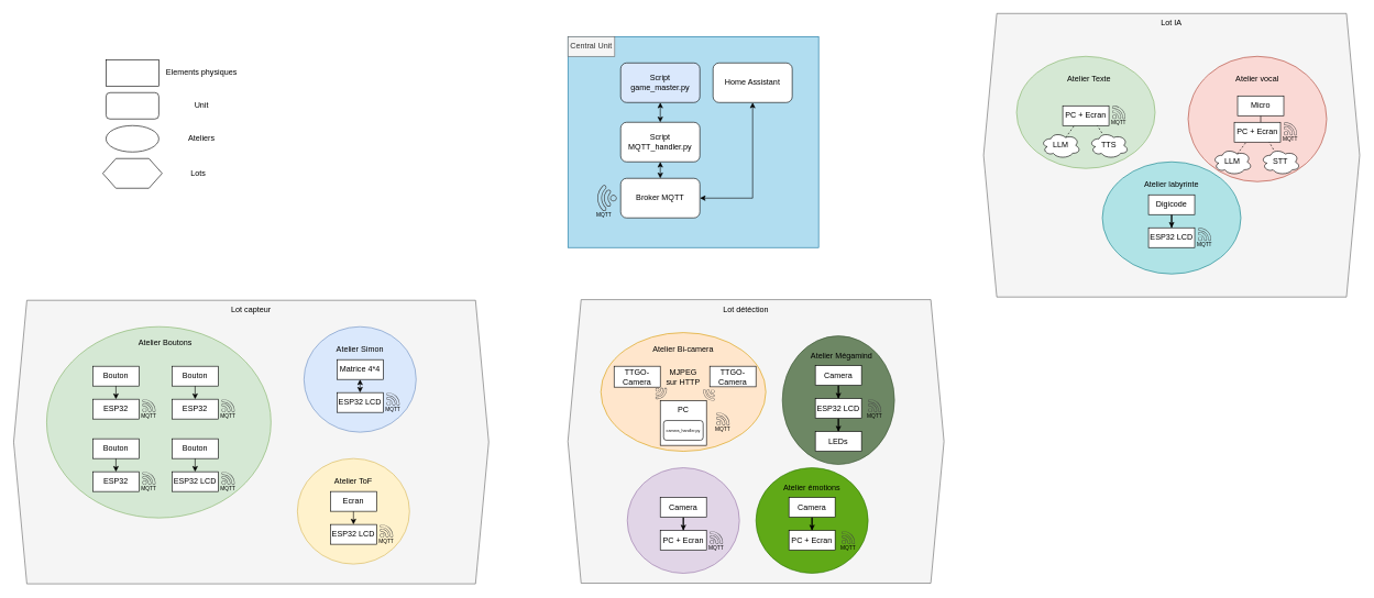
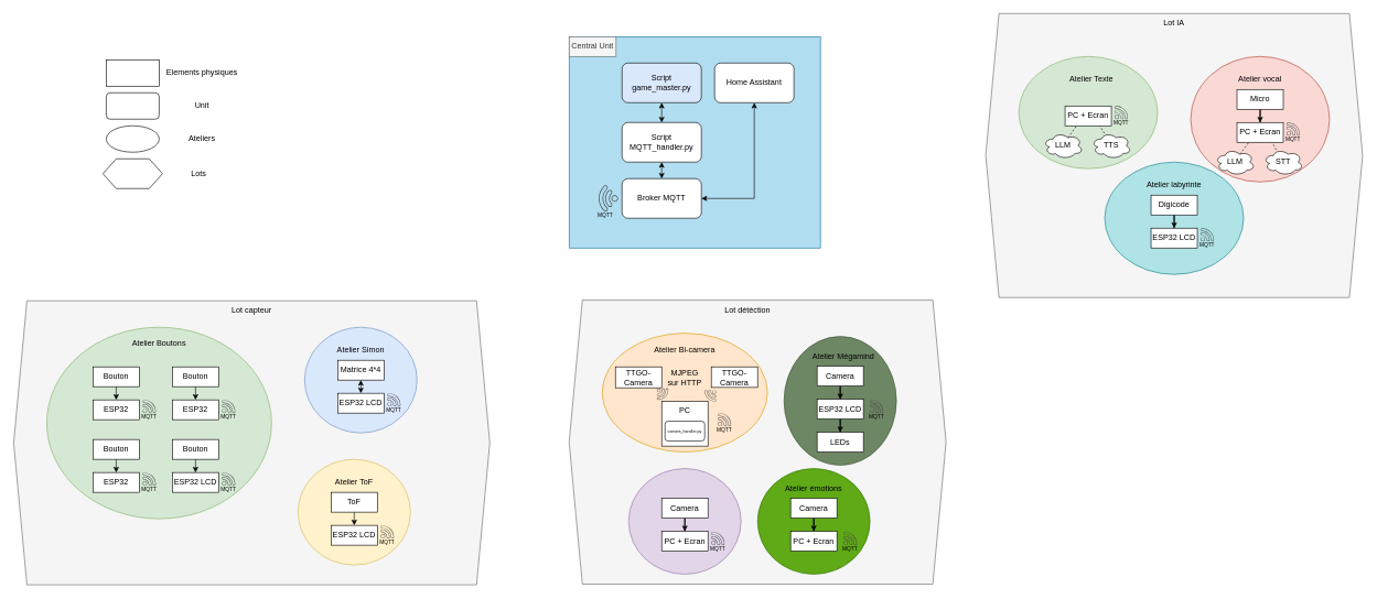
- <mxCell id="102" value="Micro" style="rounded=0;whiteSpace=wrap;html=1;" parent="1" vertex="1"><mxGeometry x="1875" y="145" width="70" height="30" as="geometry" /></mxCell>
+ <mxCell id="102" value="Micro" style="rounded=0;whiteSpace=wrap;html=1;" parent="1" vertex="1"><mxGeometry x="1870" y="135" width="70" height="30" as="geometry" /></mxCell>
- <mxCell id="41" value="Atelier Boutons" style="text;html=1;align=center;verticalAlign=middle;whiteSpace=wrap;rounded=0;" parent="1" vertex="1"><mxGeometry x="205" y="505" width="90" height="30" as="geometry" /></mxCell>
+ <mxCell id="41" value="Atelier Boutons" style="text;html=1;align=center;verticalAlign=middle;whiteSpace=wrap;rounded=0;" parent="1" vertex="1"><mxGeometry x="195" y="505" width="90" height="30" as="geometry" /></mxCell>
- <mxCell id="59" value="Ecran" style="rounded=0;whiteSpace=wrap;html=1;" parent="1" vertex="1"><mxGeometry x="500" y="745" width="70" height="30" as="geometry" /></mxCell>
+ <mxCell id="59" value="ToF" style="rounded=0;whiteSpace=wrap;html=1;" parent="1" vertex="1"><mxGeometry x="500" y="745" width="70" height="30" as="geometry" /></mxCell>
